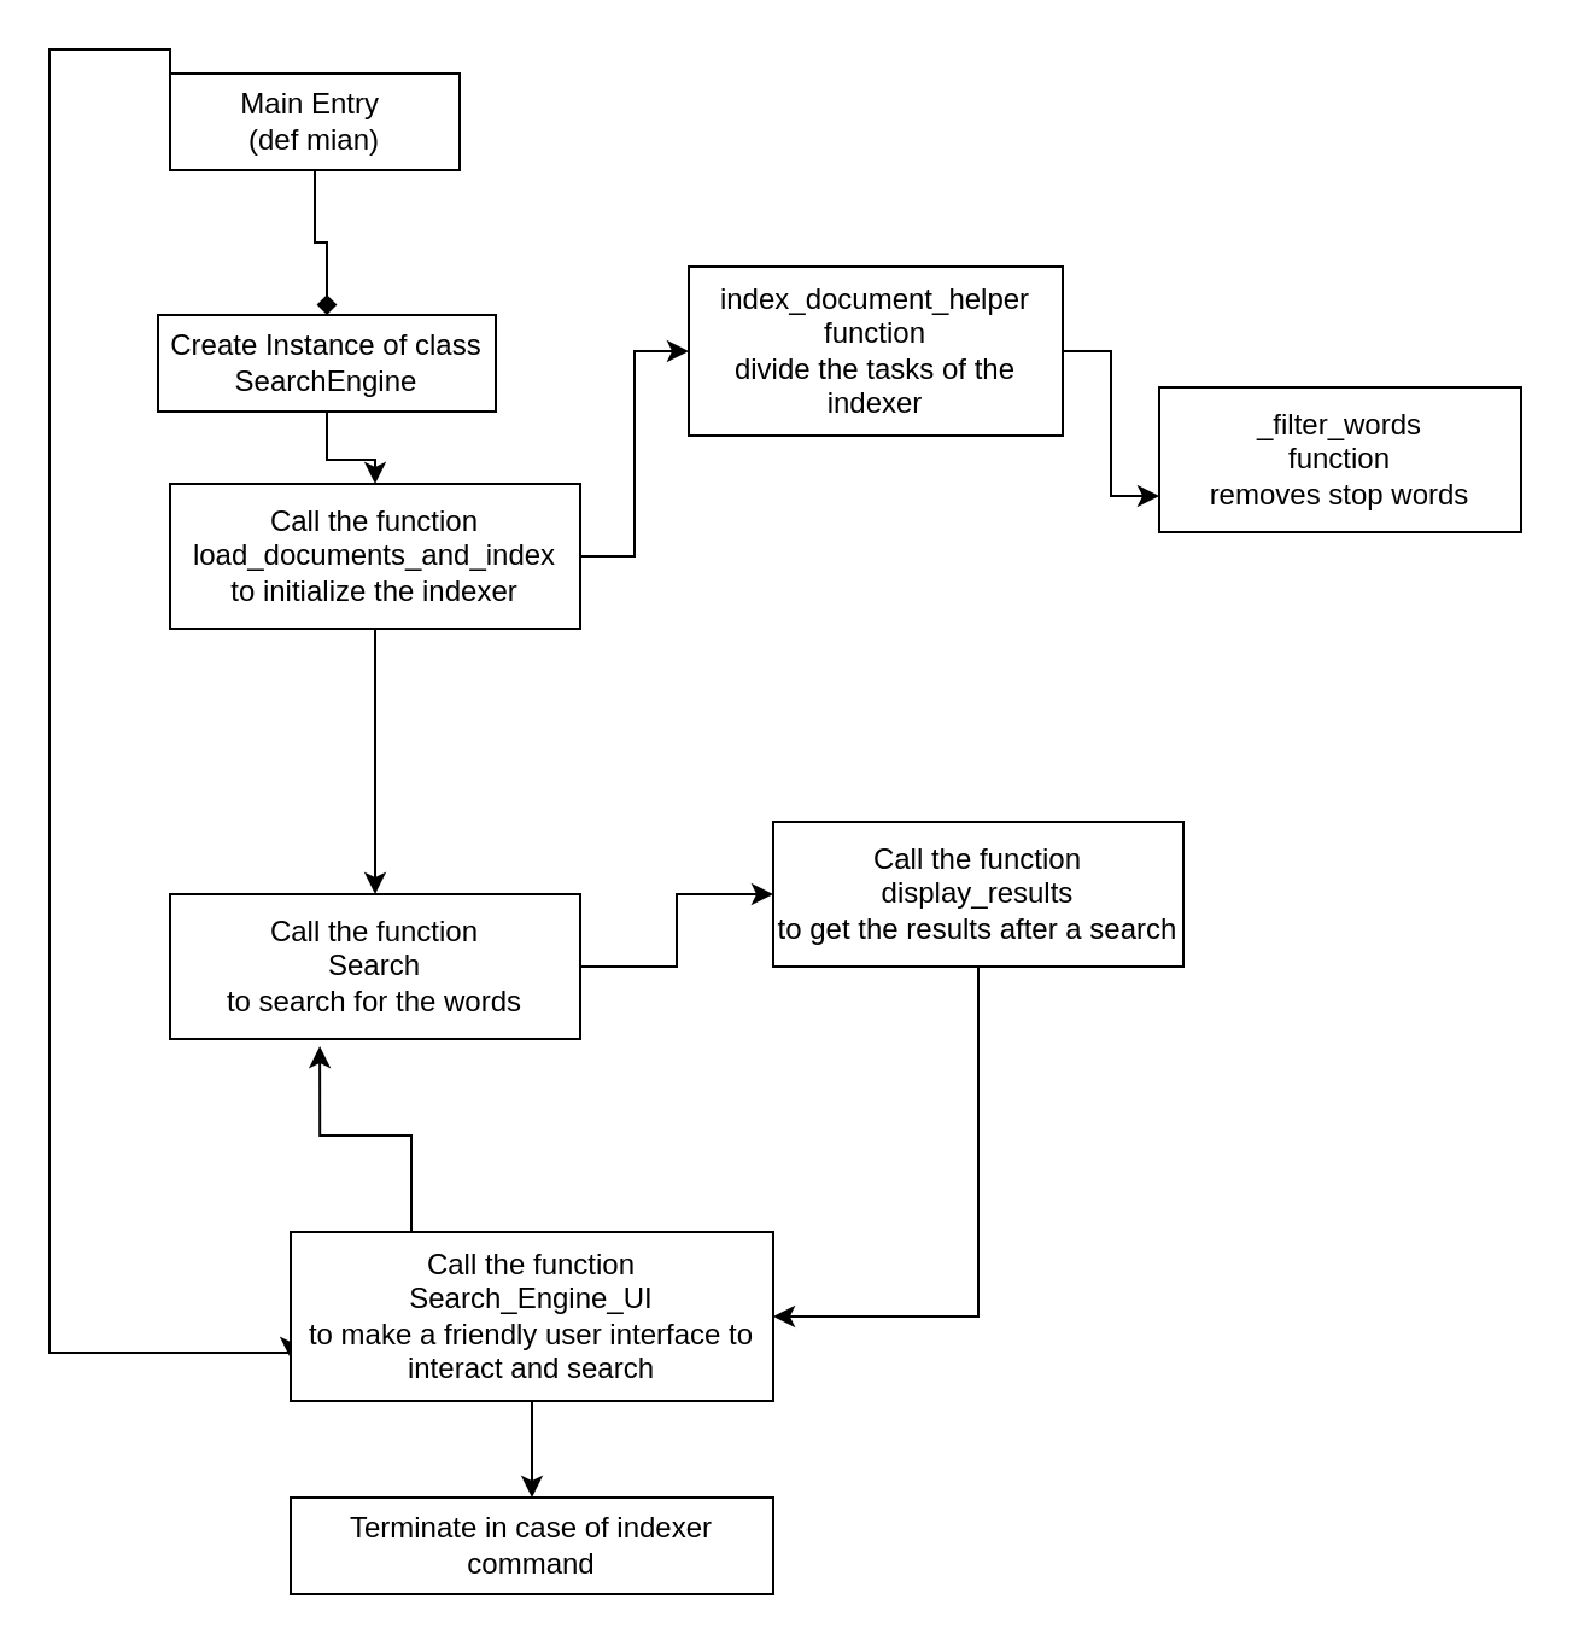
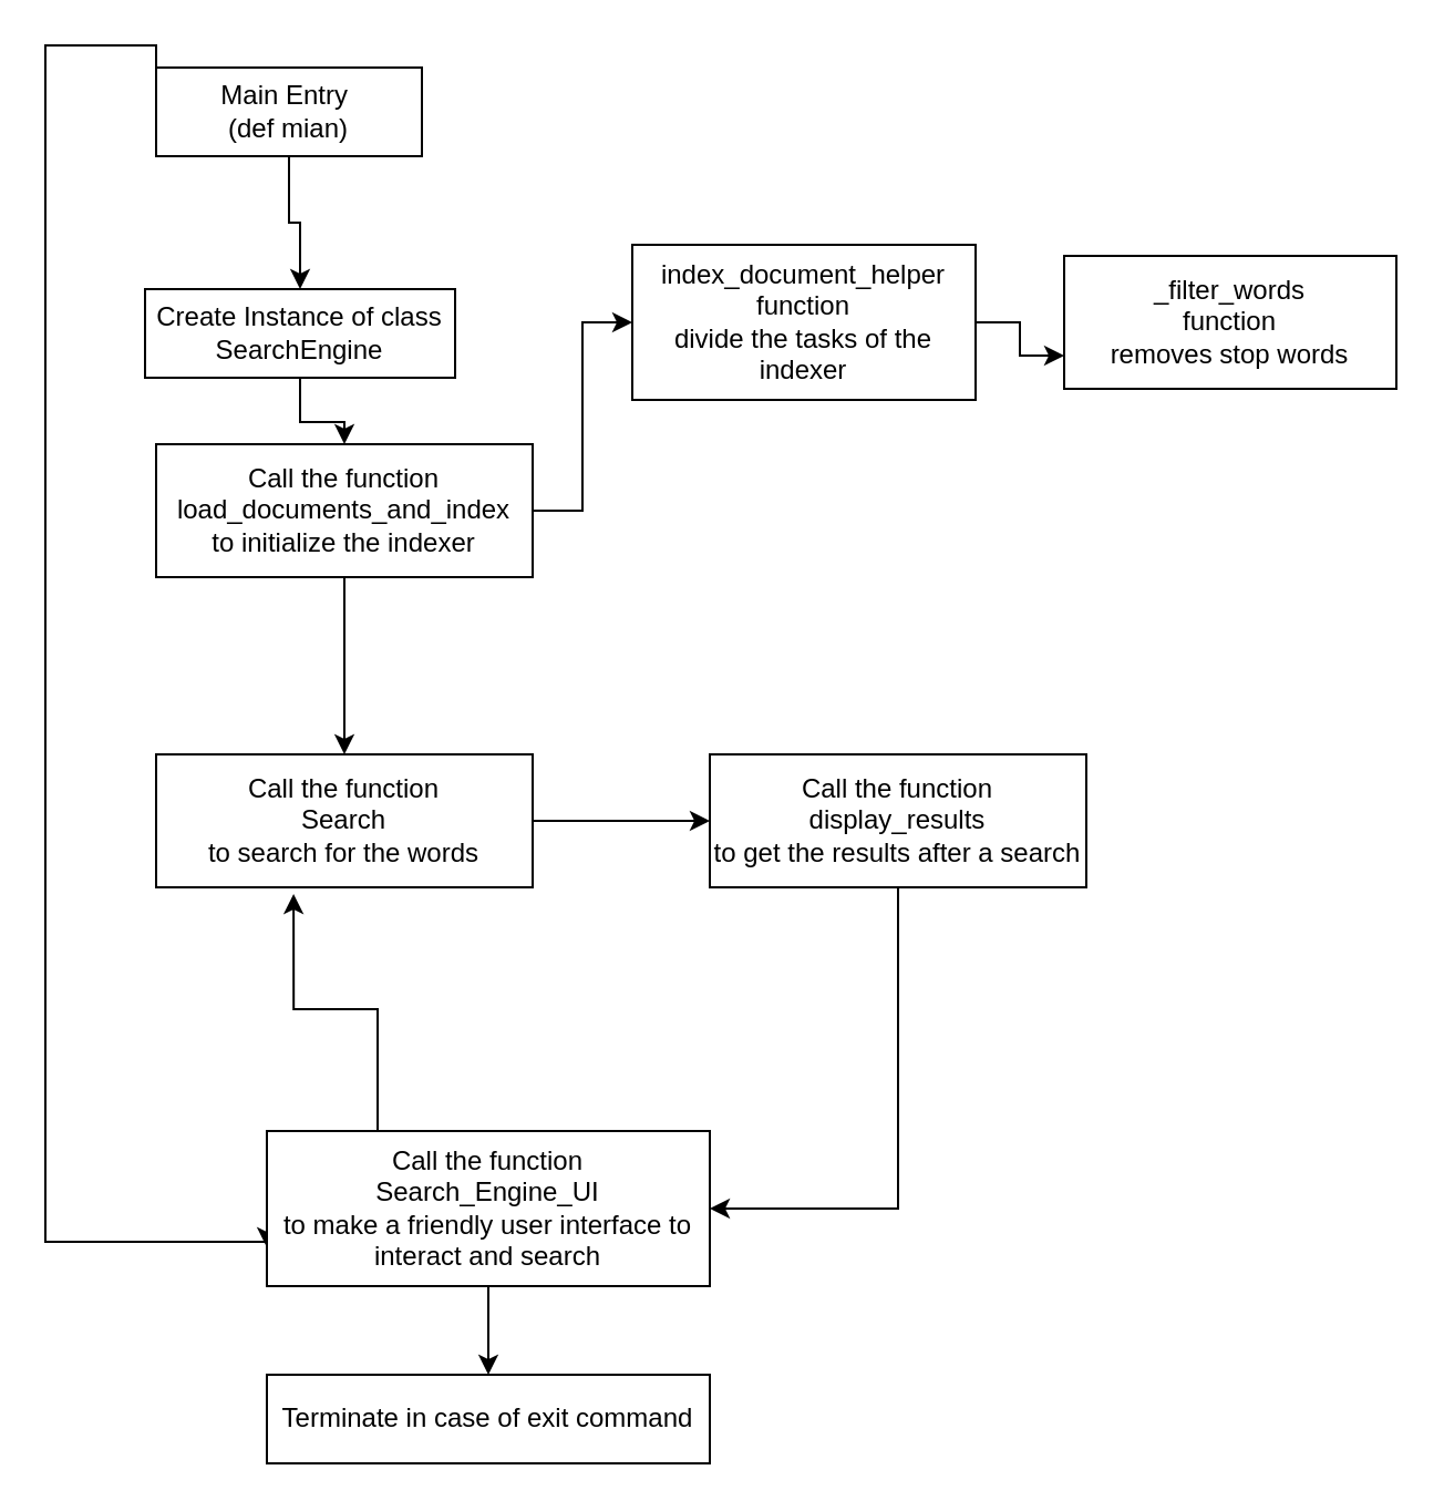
- <mxCell id="2" value="" style="edgeStyle=orthogonalEdgeStyle;rounded=0;orthogonalLoop=1;jettySize=auto;html=1;endArrow=diamond;" edge="1" parent="1" source="4" target="6"><mxGeometry relative="1" as="geometry" /></mxCell>
+ <mxCell id="2" value="" style="edgeStyle=orthogonalEdgeStyle;rounded=0;orthogonalLoop=1;jettySize=auto;html=1;" edge="1" parent="1" source="4" target="6"><mxGeometry relative="1" as="geometry" /></mxCell>
- <mxCell id="12" value="_filter_words&lt;br&gt;function&lt;br&gt;removes stop words" style="rounded=0;whiteSpace=wrap;html=1;" vertex="1" parent="1"><mxGeometry x="480" y="160" width="150" height="60" as="geometry" /></mxCell>
+ <mxCell id="12" value="_filter_words&lt;br&gt;function&lt;br&gt;removes stop words" style="rounded=0;whiteSpace=wrap;html=1;" vertex="1" parent="1"><mxGeometry x="480" y="115" width="150" height="60" as="geometry" /></mxCell>
- <mxCell id="14" value="Call the function&lt;br&gt;Search&lt;br&gt;&lt;div&gt;to search for the words&lt;/div&gt;" style="rounded=0;whiteSpace=wrap;html=1;" vertex="1" parent="1"><mxGeometry x="70" y="370" width="170" height="60" as="geometry" /></mxCell>
+ <mxCell id="14" value="Call the function&lt;br&gt;Search&lt;br&gt;&lt;div&gt;to search for the words&lt;/div&gt;" style="rounded=0;whiteSpace=wrap;html=1;" vertex="1" parent="1"><mxGeometry x="70" y="340" width="170" height="60" as="geometry" /></mxCell>
- <mxCell id="20" value="Terminate in case of indexer command" style="rounded=0;whiteSpace=wrap;html=1;" vertex="1" parent="1"><mxGeometry x="120" y="620" width="200" height="40" as="geometry" /></mxCell>
+ <mxCell id="20" value="Terminate in case of exit command" style="rounded=0;whiteSpace=wrap;html=1;" vertex="1" parent="1"><mxGeometry x="120" y="620" width="200" height="40" as="geometry" /></mxCell>
